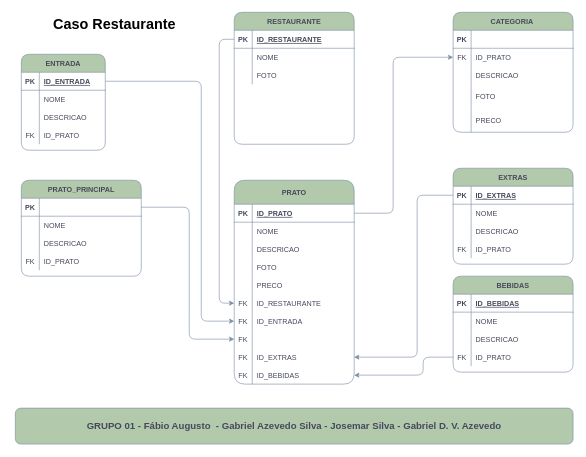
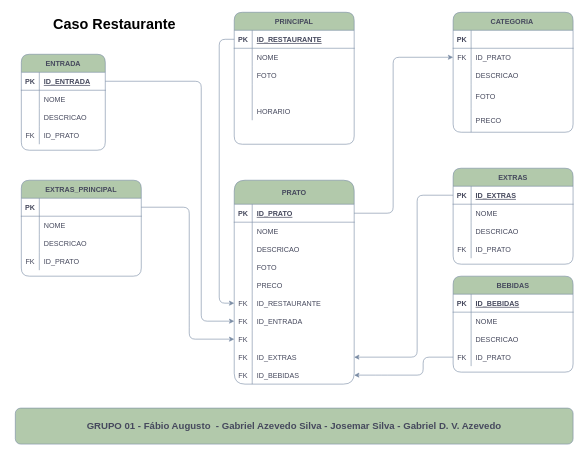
- <mxCell id="47" value="RESTAURANTE" style="shape=table;startSize=30;container=1;collapsible=1;childLayout=tableLayout;fixedRows=1;rowLines=0;fontStyle=1;align=center;resizeLast=1;fillColor=#B2C9AB;strokeColor=#788AA3;fontColor=#46495D;rounded=1;" parent="1" vertex="1"><mxGeometry x="390" y="20" width="200" height="220" as="geometry" /></mxCell>
+ <mxCell id="47" value="PRINCIPAL" style="shape=table;startSize=30;container=1;collapsible=1;childLayout=tableLayout;fixedRows=1;rowLines=0;fontStyle=1;align=center;resizeLast=1;fillColor=#B2C9AB;strokeColor=#788AA3;fontColor=#46495D;rounded=1;" parent="1" vertex="1"><mxGeometry x="390" y="20" width="200" height="220" as="geometry" /></mxCell>
+ <mxCell id="61" value="HORARIO" style="shape=partialRectangle;overflow=hidden;connectable=0;fillColor=none;top=0;left=0;bottom=0;right=0;align=left;spacingLeft=6;strokeColor=#788AA3;fontColor=#46495D;rounded=1;" parent="59" vertex="1"><mxGeometry x="30" width="170" height="30" as="geometry"><mxRectangle width="170" height="30" as="alternateBounds" /></mxGeometry></mxCell>
- <mxCell id="77" value="PRATO_PRINCIPAL" style="shape=table;startSize=30;container=1;collapsible=1;childLayout=tableLayout;fixedRows=1;rowLines=0;fontStyle=1;align=center;resizeLast=1;fillColor=#B2C9AB;strokeColor=#788AA3;fontColor=#46495D;rounded=1;" parent="1" vertex="1"><mxGeometry x="35" y="300" width="200" height="160" as="geometry" /></mxCell>
+ <mxCell id="77" value="EXTRAS_PRINCIPAL" style="shape=table;startSize=30;container=1;collapsible=1;childLayout=tableLayout;fixedRows=1;rowLines=0;fontStyle=1;align=center;resizeLast=1;fillColor=#B2C9AB;strokeColor=#788AA3;fontColor=#46495D;rounded=1;" parent="1" vertex="1"><mxGeometry x="35" y="300" width="200" height="160" as="geometry" /></mxCell>
